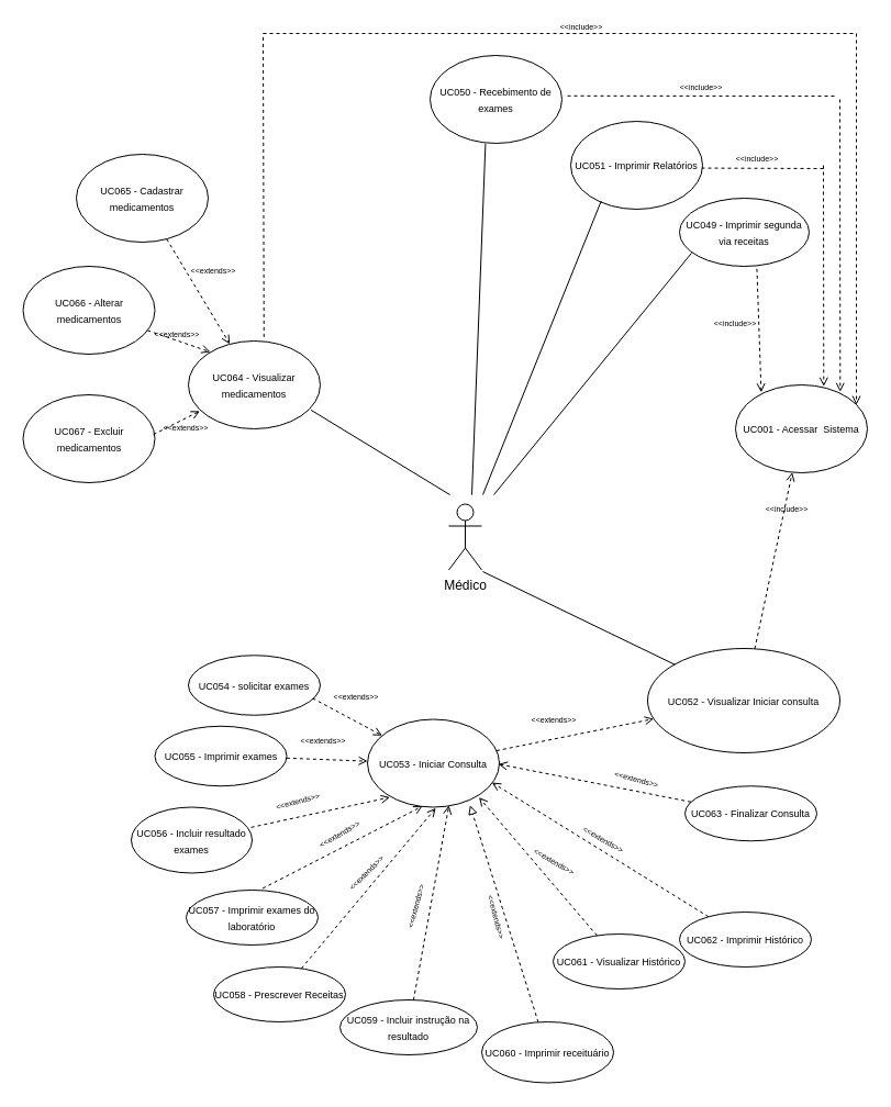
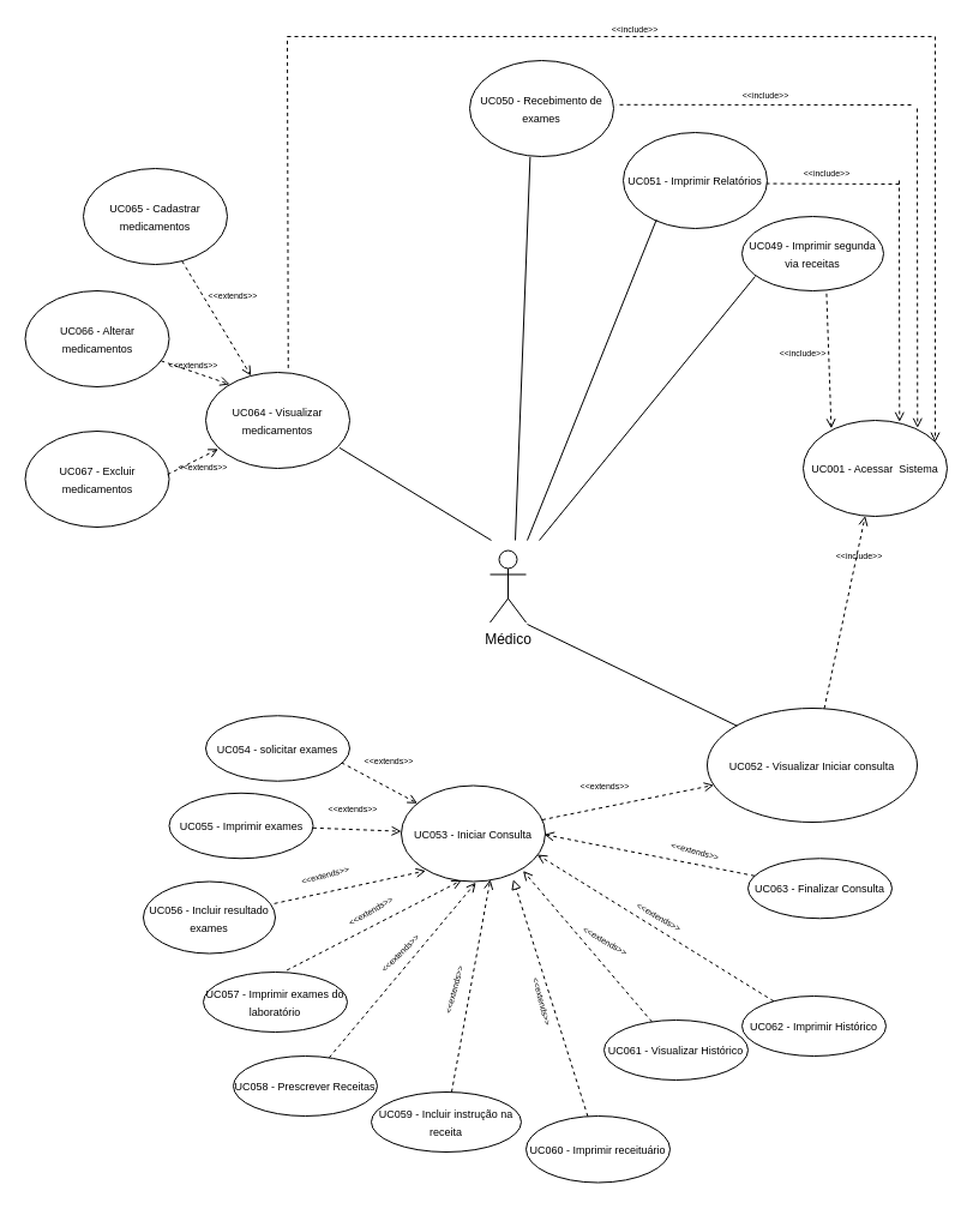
- <mxCell id="61" value="&lt;font style=&quot;font-size: 9px&quot;&gt;UC059 - Incluir instrução na resultado&lt;br&gt;&lt;/font&gt;" style="ellipse;whiteSpace=wrap;html=1;" vertex="1" parent="1"><mxGeometry x="309" y="910" width="125" height="50" as="geometry" /></mxCell>
+ <mxCell id="61" value="&lt;font style=&quot;font-size: 9px&quot;&gt;UC059 - Incluir instrução na receita&lt;br&gt;&lt;/font&gt;" style="ellipse;whiteSpace=wrap;html=1;" vertex="1" parent="1"><mxGeometry x="309" y="910" width="125" height="50" as="geometry" /></mxCell>
